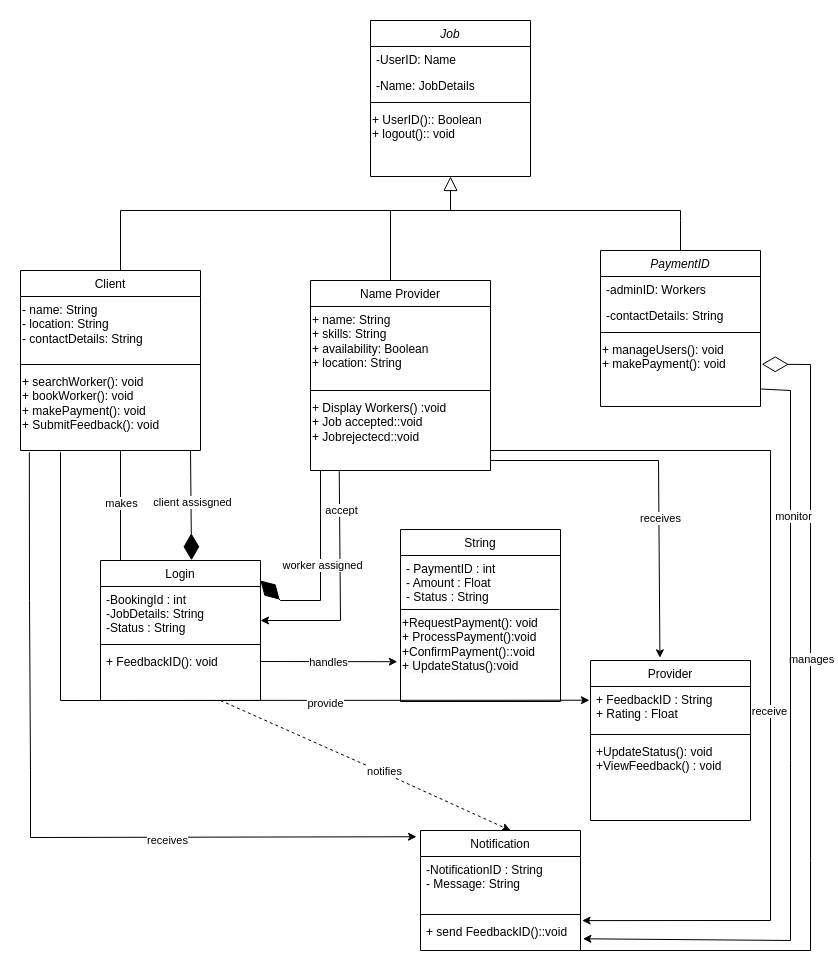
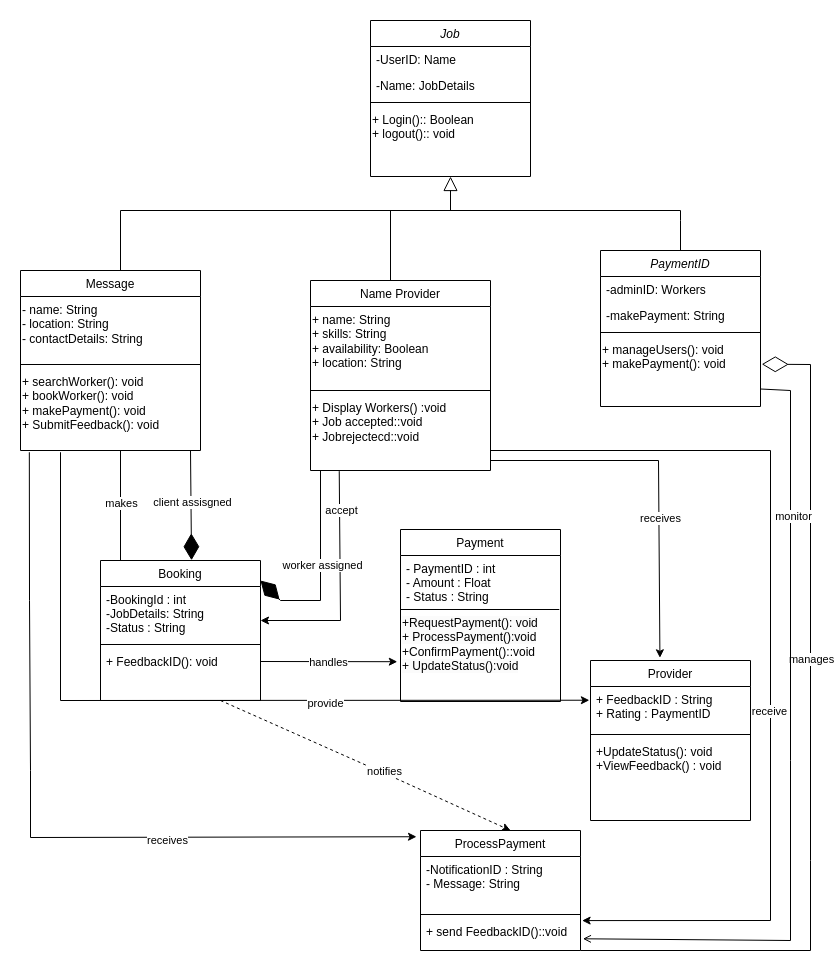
- <mxCell id="29" value="+ UserID():: Boolean&lt;br&gt;    + logout():: void&lt;div&gt;&lt;br&gt;&lt;/div&gt;" style="text;whiteSpace=wrap;html=1;" vertex="1" parent="25"><mxGeometry y="86" width="160" height="70" as="geometry" /></mxCell>
+ <mxCell id="29" value="+ Login():: Boolean&lt;br&gt;    + logout():: void&lt;div&gt;&lt;br&gt;&lt;/div&gt;" style="text;whiteSpace=wrap;html=1;" vertex="1" parent="25"><mxGeometry y="86" width="160" height="70" as="geometry" /></mxCell>
- <mxCell id="8" value="Client" style="swimlane;fontStyle=0;align=center;verticalAlign=top;childLayout=stackLayout;horizontal=1;startSize=26;horizontalStack=0;resizeParent=1;resizeLast=0;collapsible=1;marginBottom=0;rounded=0;shadow=0;strokeWidth=1;" vertex="1" parent="1"><mxGeometry x="20" y="270" width="180" height="180" as="geometry"><mxRectangle x="130" y="380" width="160" height="26" as="alternateBounds" /></mxGeometry></mxCell>
+ <mxCell id="8" value="Message" style="swimlane;fontStyle=0;align=center;verticalAlign=top;childLayout=stackLayout;horizontal=1;startSize=26;horizontalStack=0;resizeParent=1;resizeLast=0;collapsible=1;marginBottom=0;rounded=0;shadow=0;strokeWidth=1;" vertex="1" parent="1"><mxGeometry x="20" y="270" width="180" height="180" as="geometry"><mxRectangle x="130" y="380" width="160" height="26" as="alternateBounds" /></mxGeometry></mxCell>
- <mxCell id="4" value="-contactDetails: String" style="text;align=left;verticalAlign=top;spacingLeft=4;spacingRight=4;overflow=hidden;rotatable=0;points=[[0,0.5],[1,0.5]];portConstraint=eastwest;rounded=0;shadow=0;html=0;" vertex="1" parent="2"><mxGeometry y="52" width="160" height="26" as="geometry" /></mxCell>
+ <mxCell id="4" value="-makePayment: String" style="text;align=left;verticalAlign=top;spacingLeft=4;spacingRight=4;overflow=hidden;rotatable=0;points=[[0,0.5],[1,0.5]];portConstraint=eastwest;rounded=0;shadow=0;html=0;" vertex="1" parent="2"><mxGeometry y="52" width="160" height="26" as="geometry" /></mxCell>
- <mxCell id="56" value="String" style="swimlane;fontStyle=0;align=center;verticalAlign=top;childLayout=stackLayout;horizontal=1;startSize=26;horizontalStack=0;resizeParent=1;resizeLast=0;collapsible=1;marginBottom=0;rounded=0;shadow=0;strokeWidth=1;" vertex="1" parent="1"><mxGeometry x="400" y="529" width="160" height="172" as="geometry"><mxRectangle x="130" y="380" width="160" height="26" as="alternateBounds" /></mxGeometry></mxCell>
+ <mxCell id="56" value="Payment" style="swimlane;fontStyle=0;align=center;verticalAlign=top;childLayout=stackLayout;horizontal=1;startSize=26;horizontalStack=0;resizeParent=1;resizeLast=0;collapsible=1;marginBottom=0;rounded=0;shadow=0;strokeWidth=1;" vertex="1" parent="1"><mxGeometry x="400" y="529" width="160" height="172" as="geometry"><mxRectangle x="130" y="380" width="160" height="26" as="alternateBounds" /></mxGeometry></mxCell>
- <mxCell id="64" value="Login" style="swimlane;fontStyle=0;align=center;verticalAlign=top;childLayout=stackLayout;horizontal=1;startSize=26;horizontalStack=0;resizeParent=1;resizeLast=0;collapsible=1;marginBottom=0;rounded=0;shadow=0;strokeWidth=1;" vertex="1" parent="1"><mxGeometry x="100" y="560" width="160" height="140" as="geometry"><mxRectangle x="130" y="380" width="160" height="26" as="alternateBounds" /></mxGeometry></mxCell>
+ <mxCell id="64" value="Booking" style="swimlane;fontStyle=0;align=center;verticalAlign=top;childLayout=stackLayout;horizontal=1;startSize=26;horizontalStack=0;resizeParent=1;resizeLast=0;collapsible=1;marginBottom=0;rounded=0;shadow=0;strokeWidth=1;" vertex="1" parent="1"><mxGeometry x="100" y="560" width="160" height="140" as="geometry"><mxRectangle x="130" y="380" width="160" height="26" as="alternateBounds" /></mxGeometry></mxCell>
- <mxCell id="17" value="+ FeedbackID : String&#10;+ Rating : Float" style="text;align=left;verticalAlign=top;spacingLeft=4;spacingRight=4;overflow=hidden;rotatable=0;points=[[0,0.5],[1,0.5]];portConstraint=eastwest;" vertex="1" parent="16"><mxGeometry y="26" width="160" height="44" as="geometry" /></mxCell>
+ <mxCell id="17" value="+ FeedbackID : String&#10;+ Rating : PaymentID" style="text;align=left;verticalAlign=top;spacingLeft=4;spacingRight=4;overflow=hidden;rotatable=0;points=[[0,0.5],[1,0.5]];portConstraint=eastwest;" vertex="1" parent="16"><mxGeometry y="26" width="160" height="44" as="geometry" /></mxCell>
- <mxCell id="20" value="Notification" style="swimlane;fontStyle=0;align=center;verticalAlign=top;childLayout=stackLayout;horizontal=1;startSize=26;horizontalStack=0;resizeParent=1;resizeLast=0;collapsible=1;marginBottom=0;rounded=0;shadow=0;strokeWidth=1;" vertex="1" parent="1"><mxGeometry x="420" y="830" width="160" height="120" as="geometry"><mxRectangle x="130" y="380" width="160" height="26" as="alternateBounds" /></mxGeometry></mxCell>
+ <mxCell id="20" value="ProcessPayment" style="swimlane;fontStyle=0;align=center;verticalAlign=top;childLayout=stackLayout;horizontal=1;startSize=26;horizontalStack=0;resizeParent=1;resizeLast=0;collapsible=1;marginBottom=0;rounded=0;shadow=0;strokeWidth=1;" vertex="1" parent="1"><mxGeometry x="420" y="830" width="160" height="120" as="geometry"><mxRectangle x="130" y="380" width="160" height="26" as="alternateBounds" /></mxGeometry></mxCell>
- <mxCell id="53" style="edgeStyle=none;rounded=0;orthogonalLoop=1;jettySize=auto;html=1;exitX=1;exitY=0.75;exitDx=0;exitDy=0;entryX=1.015;entryY=0.78;entryDx=0;entryDy=0;entryPerimeter=0;" edge="1" parent="1" source="55" target="23"><mxGeometry relative="1" as="geometry"><mxPoint x="590" y="931" as="targetPoint" /><Array as="points"><mxPoint x="790" y="390" /><mxPoint x="790" y="760" /><mxPoint x="790" y="940" /></Array></mxGeometry></mxCell>
+ <mxCell id="53" style="edgeStyle=none;rounded=0;orthogonalLoop=1;jettySize=auto;html=1;exitX=1;exitY=0.75;exitDx=0;exitDy=0;entryX=1.015;entryY=0.78;entryDx=0;entryDy=0;entryPerimeter=0;endArrow=open;" edge="1" parent="1" source="55" target="23"><mxGeometry relative="1" as="geometry"><mxPoint x="590" y="931" as="targetPoint" /><Array as="points"><mxPoint x="790" y="390" /><mxPoint x="790" y="760" /><mxPoint x="790" y="940" /></Array></mxGeometry></mxCell>
